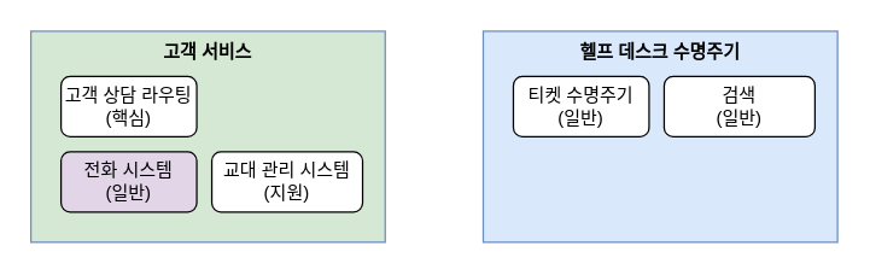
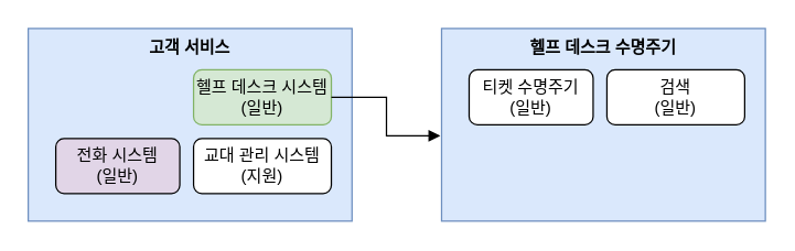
- <mxCell id="3" value="고객 상담 라우팅&lt;div&gt;(핵심)&lt;/div&gt;" style="rounded=1;whiteSpace=wrap;html=1;" vertex="1" parent="1"><mxGeometry x="40" y="50" width="90" height="40" as="geometry" /></mxCell>
+ <mxCell id="4" value="헬프 데스크 시스템&lt;div&gt;(일반)&lt;/div&gt;" style="rounded=1;whiteSpace=wrap;html=1;fillColor=#d5e8d4;strokeColor=#82b366;" vertex="1" parent="1"><mxGeometry x="140" y="50" width="100" height="40" as="geometry" /></mxCell>
+ <mxCell id="10" style="edgeStyle=orthogonalEdgeStyle;rounded=0;orthogonalLoop=1;jettySize=auto;html=1;entryX=-0.004;entryY=0.557;entryDx=0;entryDy=0;entryPerimeter=0;endArrow=block;endFill=1;" edge="1" parent="1" source="4" target="7"><mxGeometry relative="1" as="geometry" /></mxCell>
- <mxCell id="2" value="고객 서비스" style="rounded=0;whiteSpace=wrap;html=1;fillColor=#d5e8d4;strokeColor=#6c8ebf;verticalAlign=top;fontStyle=1;" vertex="1" parent="1"><mxGeometry x="20" y="20" width="235" height="140" as="geometry" /></mxCell>
+ <mxCell id="2" value="고객 서비스" style="rounded=0;whiteSpace=wrap;html=1;fillColor=#dae8fc;strokeColor=#6c8ebf;verticalAlign=top;fontStyle=1" vertex="1" parent="1"><mxGeometry x="20" y="20" width="235" height="140" as="geometry" /></mxCell>
